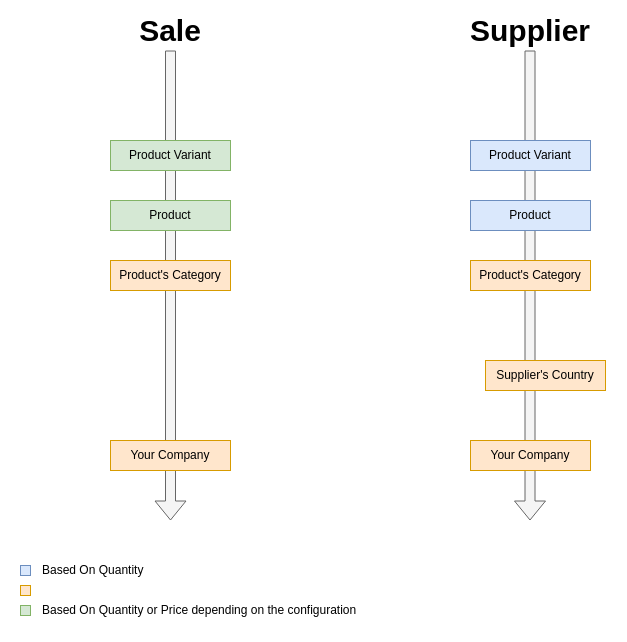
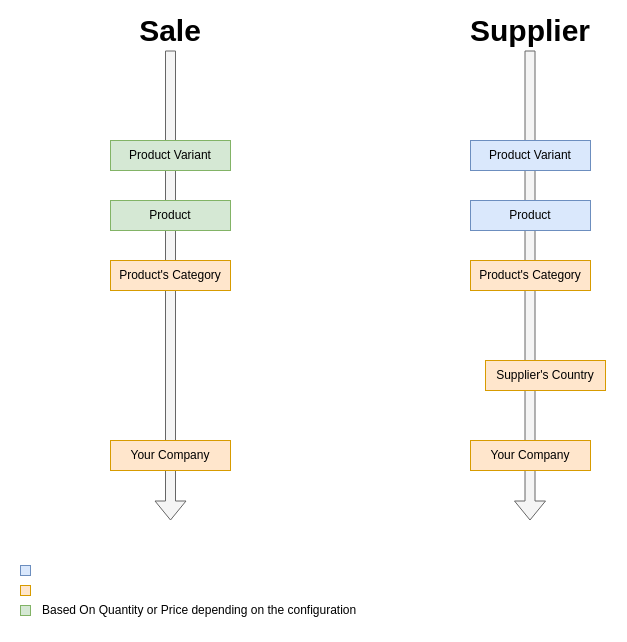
- <mxCell id="16" value="Based On Quantity" style="text;html=1;strokeColor=none;fillColor=none;align=left;verticalAlign=middle;whiteSpace=wrap;rounded=0;" vertex="1" parent="1"><mxGeometry x="40" y="560" width="330" height="20" as="geometry" /></mxCell>
